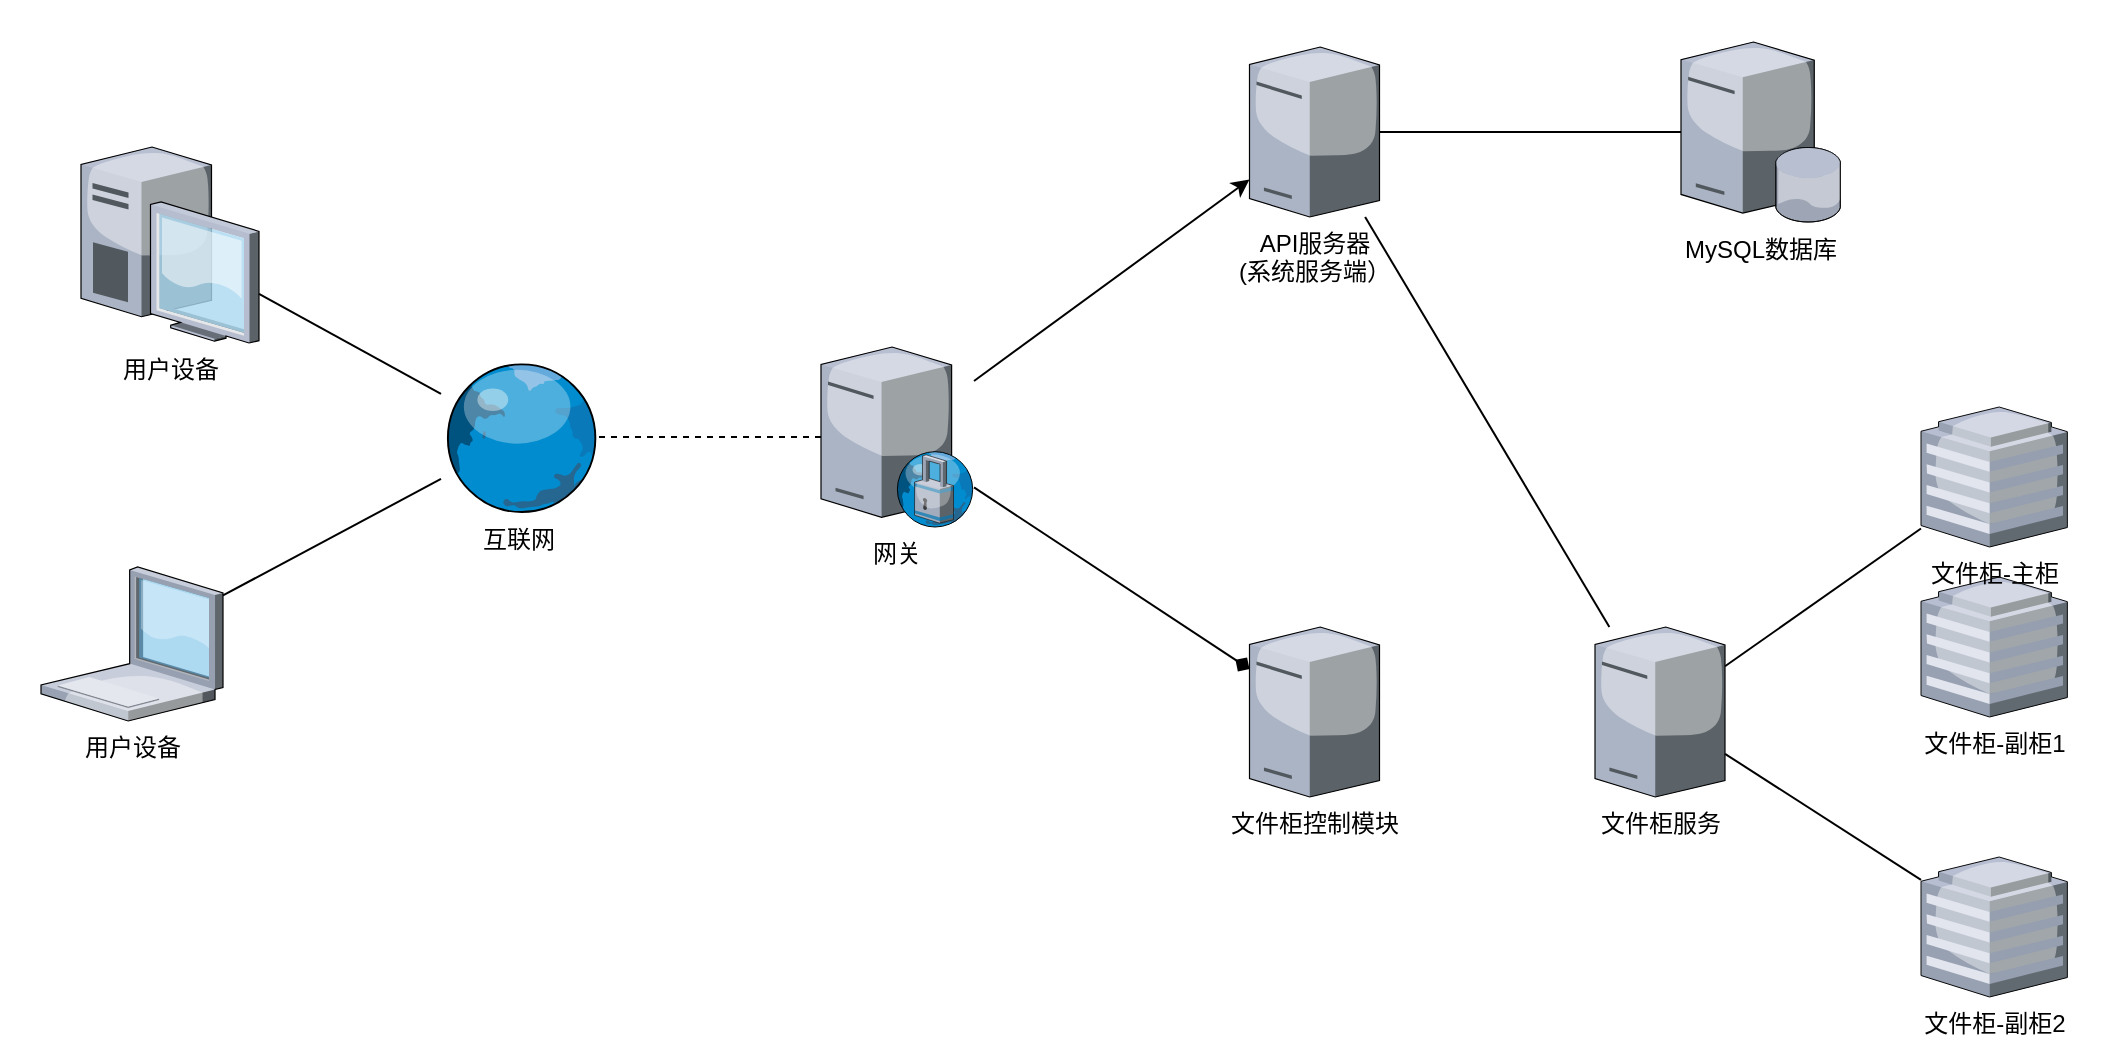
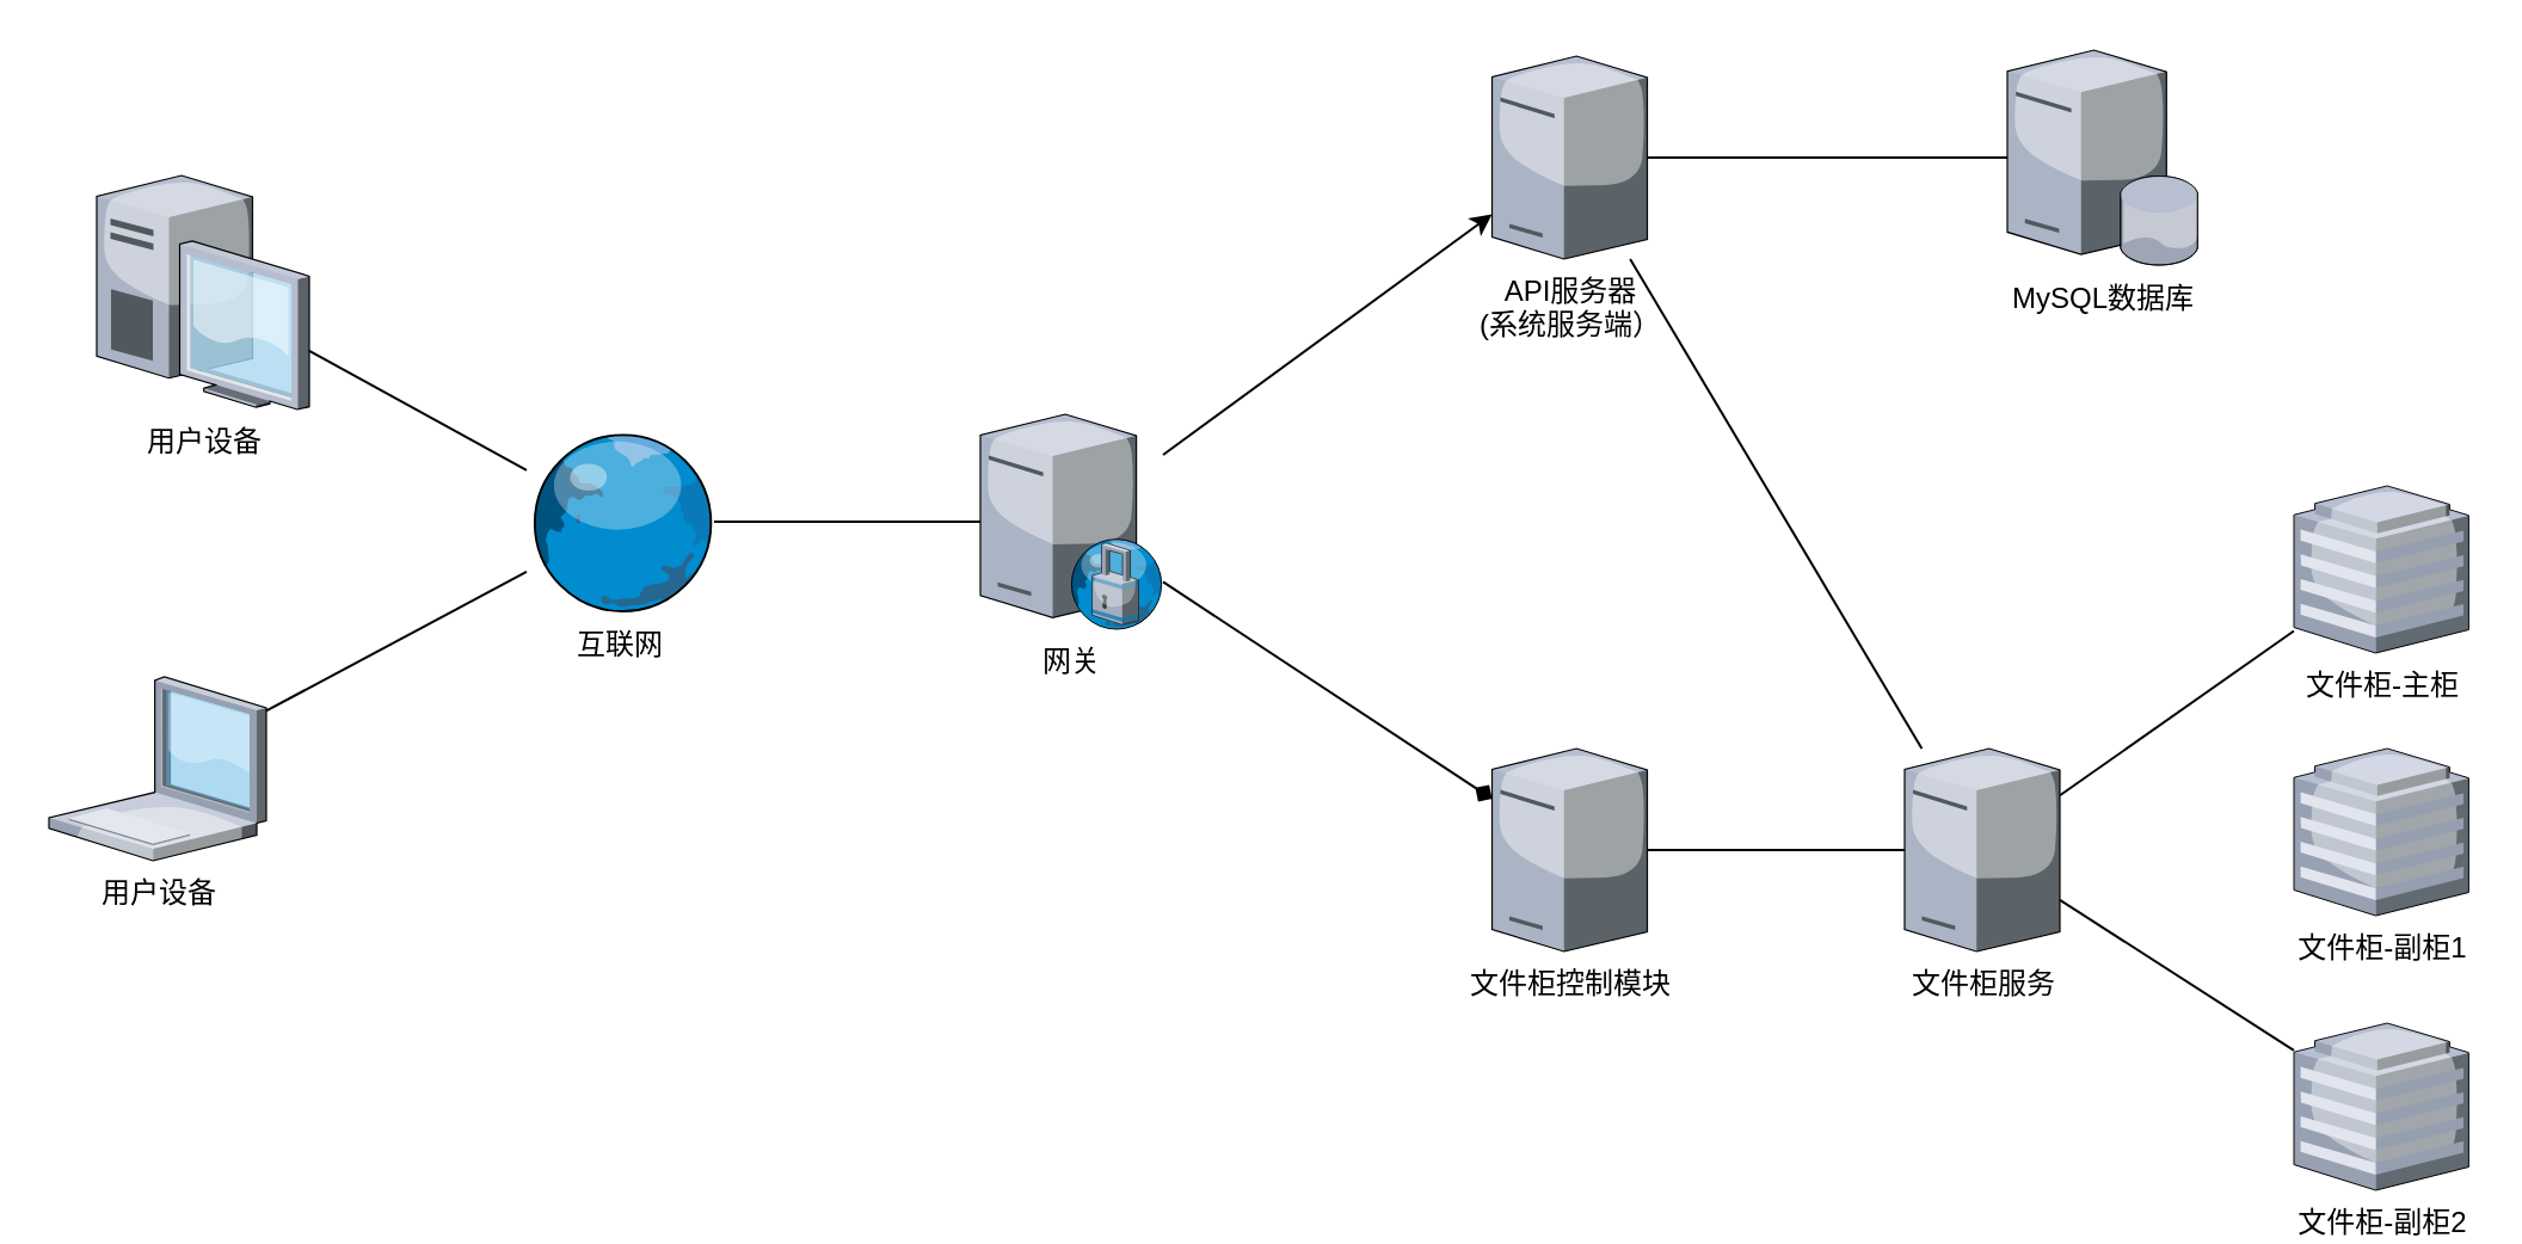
- <mxCell id="15" value="" style="endArrow=none;html=1;rounded=0;dashed=1;" parent="1" source="4" target="17" edge="1"><mxGeometry width="50" height="50" relative="1" as="geometry"><mxPoint x="580" y="203" as="sourcePoint" /><mxPoint x="630" y="153" as="targetPoint" /></mxGeometry></mxCell>
+ <mxCell id="15" value="" style="endArrow=none;html=1;rounded=0;" parent="1" source="4" target="17" edge="1"><mxGeometry width="50" height="50" relative="1" as="geometry"><mxPoint x="580" y="203" as="sourcePoint" /><mxPoint x="630" y="153" as="targetPoint" /></mxGeometry></mxCell>
- <mxCell id="16" value="文件柜-副柜1" style="verticalLabelPosition=bottom;sketch=0;aspect=fixed;html=1;verticalAlign=top;strokeColor=none;align=center;outlineConnect=0;shape=mxgraph.citrix.hq_enterprise;" vertex="1" parent="1"><mxGeometry x="960" y="288" width="73.18" height="70" as="geometry" /></mxCell>
+ <mxCell id="16" value="文件柜-副柜1" style="verticalLabelPosition=bottom;sketch=0;aspect=fixed;html=1;verticalAlign=top;strokeColor=none;align=center;outlineConnect=0;shape=mxgraph.citrix.hq_enterprise;" vertex="1" parent="1"><mxGeometry x="960" y="313" width="73.18" height="70" as="geometry" /></mxCell>
+ <mxCell id="14" value="" style="endArrow=none;html=1;rounded=0;" parent="1" source="13" target="7" edge="1"><mxGeometry width="50" height="50" relative="1" as="geometry"><mxPoint x="580" y="203" as="sourcePoint" /><mxPoint x="630" y="153" as="targetPoint" /></mxGeometry></mxCell>
